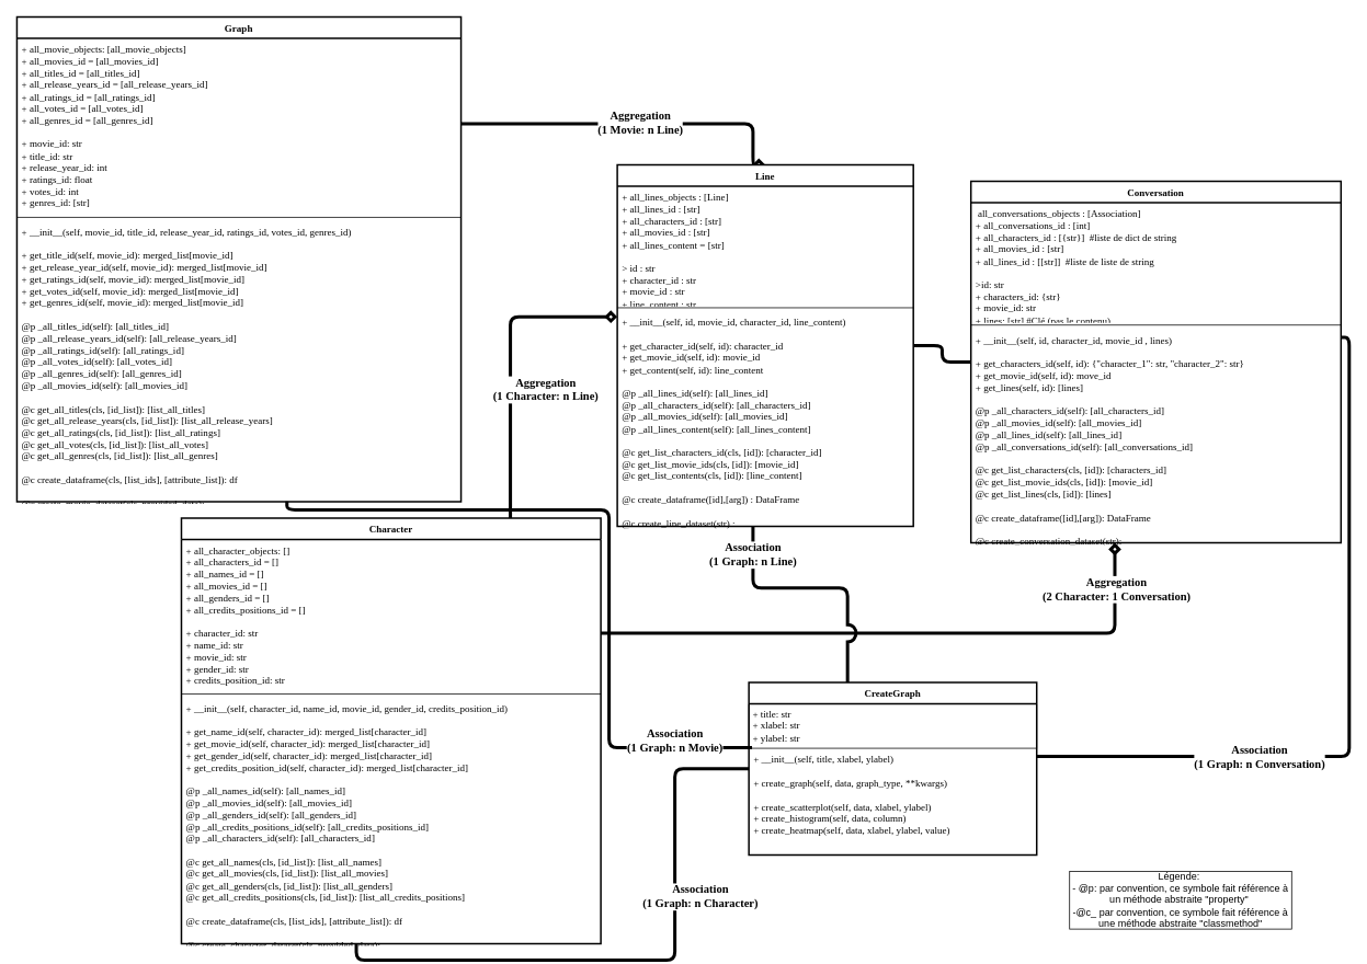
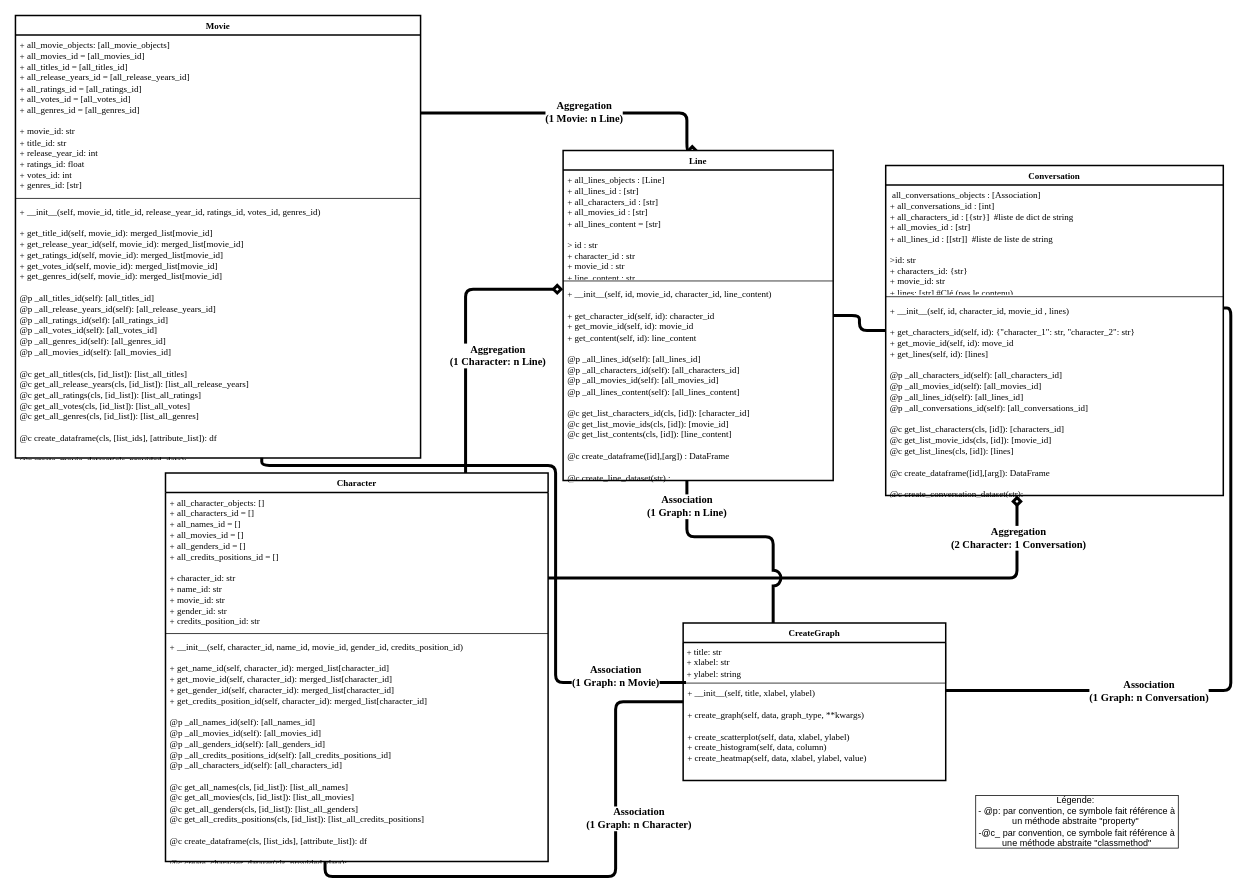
- <mxCell id="4" value="Graph" style="swimlane;fontStyle=1;align=center;verticalAlign=top;childLayout=stackLayout;horizontal=1;startSize=26;horizontalStack=0;resizeParent=1;resizeParentMax=0;resizeLast=0;collapsible=1;marginBottom=0;whiteSpace=wrap;html=1;fontFamily=Verdana;strokeWidth=2;" parent="1" vertex="1"><mxGeometry x="20" y="20" width="540" height="590" as="geometry"><mxRectangle x="-1500" y="50" width="80" height="30" as="alternateBounds" /></mxGeometry></mxCell>
+ <mxCell id="4" value="Movie" style="swimlane;fontStyle=1;align=center;verticalAlign=top;childLayout=stackLayout;horizontal=1;startSize=26;horizontalStack=0;resizeParent=1;resizeParentMax=0;resizeLast=0;collapsible=1;marginBottom=0;whiteSpace=wrap;html=1;fontFamily=Verdana;strokeWidth=2;" parent="1" vertex="1"><mxGeometry x="20" y="20" width="540" height="590" as="geometry"><mxRectangle x="-1500" y="50" width="80" height="30" as="alternateBounds" /></mxGeometry></mxCell>
- <mxCell id="34" value="&amp;nbsp;+ title: str&lt;div&gt;&amp;nbsp;+ xlabel: str&lt;br&gt;&amp;nbsp;+ ylabel: str&lt;/div&gt;" style="html=1;whiteSpace=wrap;align=left;fillColor=none;fontFamily=Verdana;" parent="33" vertex="1"><mxGeometry y="26" width="350" height="54" as="geometry" /></mxCell>
+ <mxCell id="34" value="&amp;nbsp;+ title: str&lt;div&gt;&amp;nbsp;+ xlabel: str&lt;br&gt;&amp;nbsp;+ ylabel: string&lt;/div&gt;" style="html=1;whiteSpace=wrap;align=left;fillColor=none;fontFamily=Verdana;" parent="33" vertex="1"><mxGeometry y="26" width="350" height="54" as="geometry" /></mxCell>
